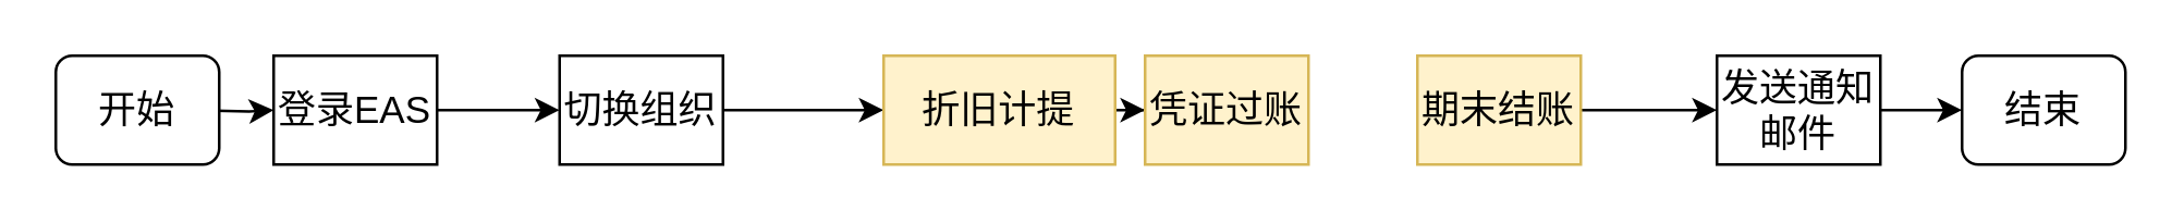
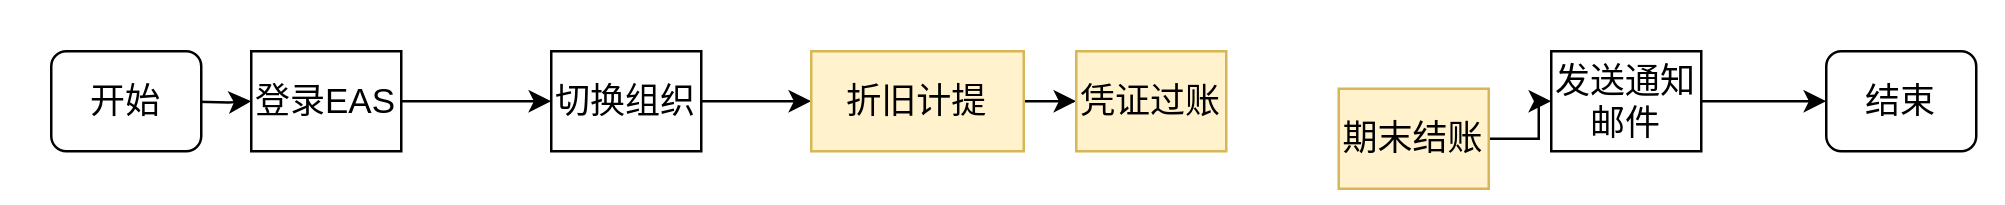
- <mxCell id="6" value="&lt;font style=&quot;font-size: 14px&quot;&gt;切换组织&lt;/font&gt;" style="rounded=0;whiteSpace=wrap;html=1;" vertex="1" parent="1"><mxGeometry x="205" y="20" width="60" height="40" as="geometry" /></mxCell>
+ <mxCell id="6" value="&lt;font style=&quot;font-size: 14px&quot;&gt;切换组织&lt;/font&gt;" style="rounded=0;whiteSpace=wrap;html=1;" vertex="1" parent="1"><mxGeometry x="220" y="20" width="60" height="40" as="geometry" /></mxCell>
- <mxCell id="9" value="&lt;font style=&quot;font-size: 14px&quot;&gt;凭证过账&lt;/font&gt;" style="rounded=0;whiteSpace=wrap;html=1;fillColor=#fff2cc;strokeColor=#d6b656;" vertex="1" parent="1"><mxGeometry x="420" y="20" width="60" height="40" as="geometry" /></mxCell>
+ <mxCell id="9" value="&lt;font style=&quot;font-size: 14px&quot;&gt;凭证过账&lt;/font&gt;" style="rounded=0;whiteSpace=wrap;html=1;fillColor=#fff2cc;strokeColor=#d6b656;" vertex="1" parent="1"><mxGeometry x="430" y="20" width="60" height="40" as="geometry" /></mxCell>
- <mxCell id="11" value="&lt;font style=&quot;font-size: 14px&quot;&gt;期末结账&lt;/font&gt;" style="rounded=0;whiteSpace=wrap;html=1;fillColor=#fff2cc;strokeColor=#d6b656;" vertex="1" parent="1"><mxGeometry x="520" y="20" width="60" height="40" as="geometry" /></mxCell>
+ <mxCell id="11" value="&lt;font style=&quot;font-size: 14px&quot;&gt;期末结账&lt;/font&gt;" style="rounded=0;whiteSpace=wrap;html=1;fillColor=#fff2cc;strokeColor=#d6b656;" vertex="1" parent="1"><mxGeometry x="535" y="35" width="60" height="40" as="geometry" /></mxCell>
- <mxCell id="13" value="&lt;font style=&quot;font-size: 14px&quot;&gt;发送通知邮件&lt;/font&gt;" style="rounded=0;whiteSpace=wrap;html=1;" vertex="1" parent="1"><mxGeometry x="630" y="20" width="60" height="40" as="geometry" /></mxCell>
+ <mxCell id="13" value="&lt;font style=&quot;font-size: 14px&quot;&gt;发送通知邮件&lt;/font&gt;" style="rounded=0;whiteSpace=wrap;html=1;" vertex="1" parent="1"><mxGeometry x="620" y="20" width="60" height="40" as="geometry" /></mxCell>
- <mxCell id="15" value="&lt;font style=&quot;font-size: 14px&quot;&gt;结束&lt;/font&gt;" style="rounded=1;whiteSpace=wrap;html=1;" vertex="1" parent="1"><mxGeometry x="720" y="20" width="60" height="40" as="geometry" /></mxCell>
+ <mxCell id="15" value="&lt;font style=&quot;font-size: 14px&quot;&gt;结束&lt;/font&gt;" style="rounded=1;whiteSpace=wrap;html=1;" vertex="1" parent="1"><mxGeometry x="730" y="20" width="60" height="40" as="geometry" /></mxCell>
